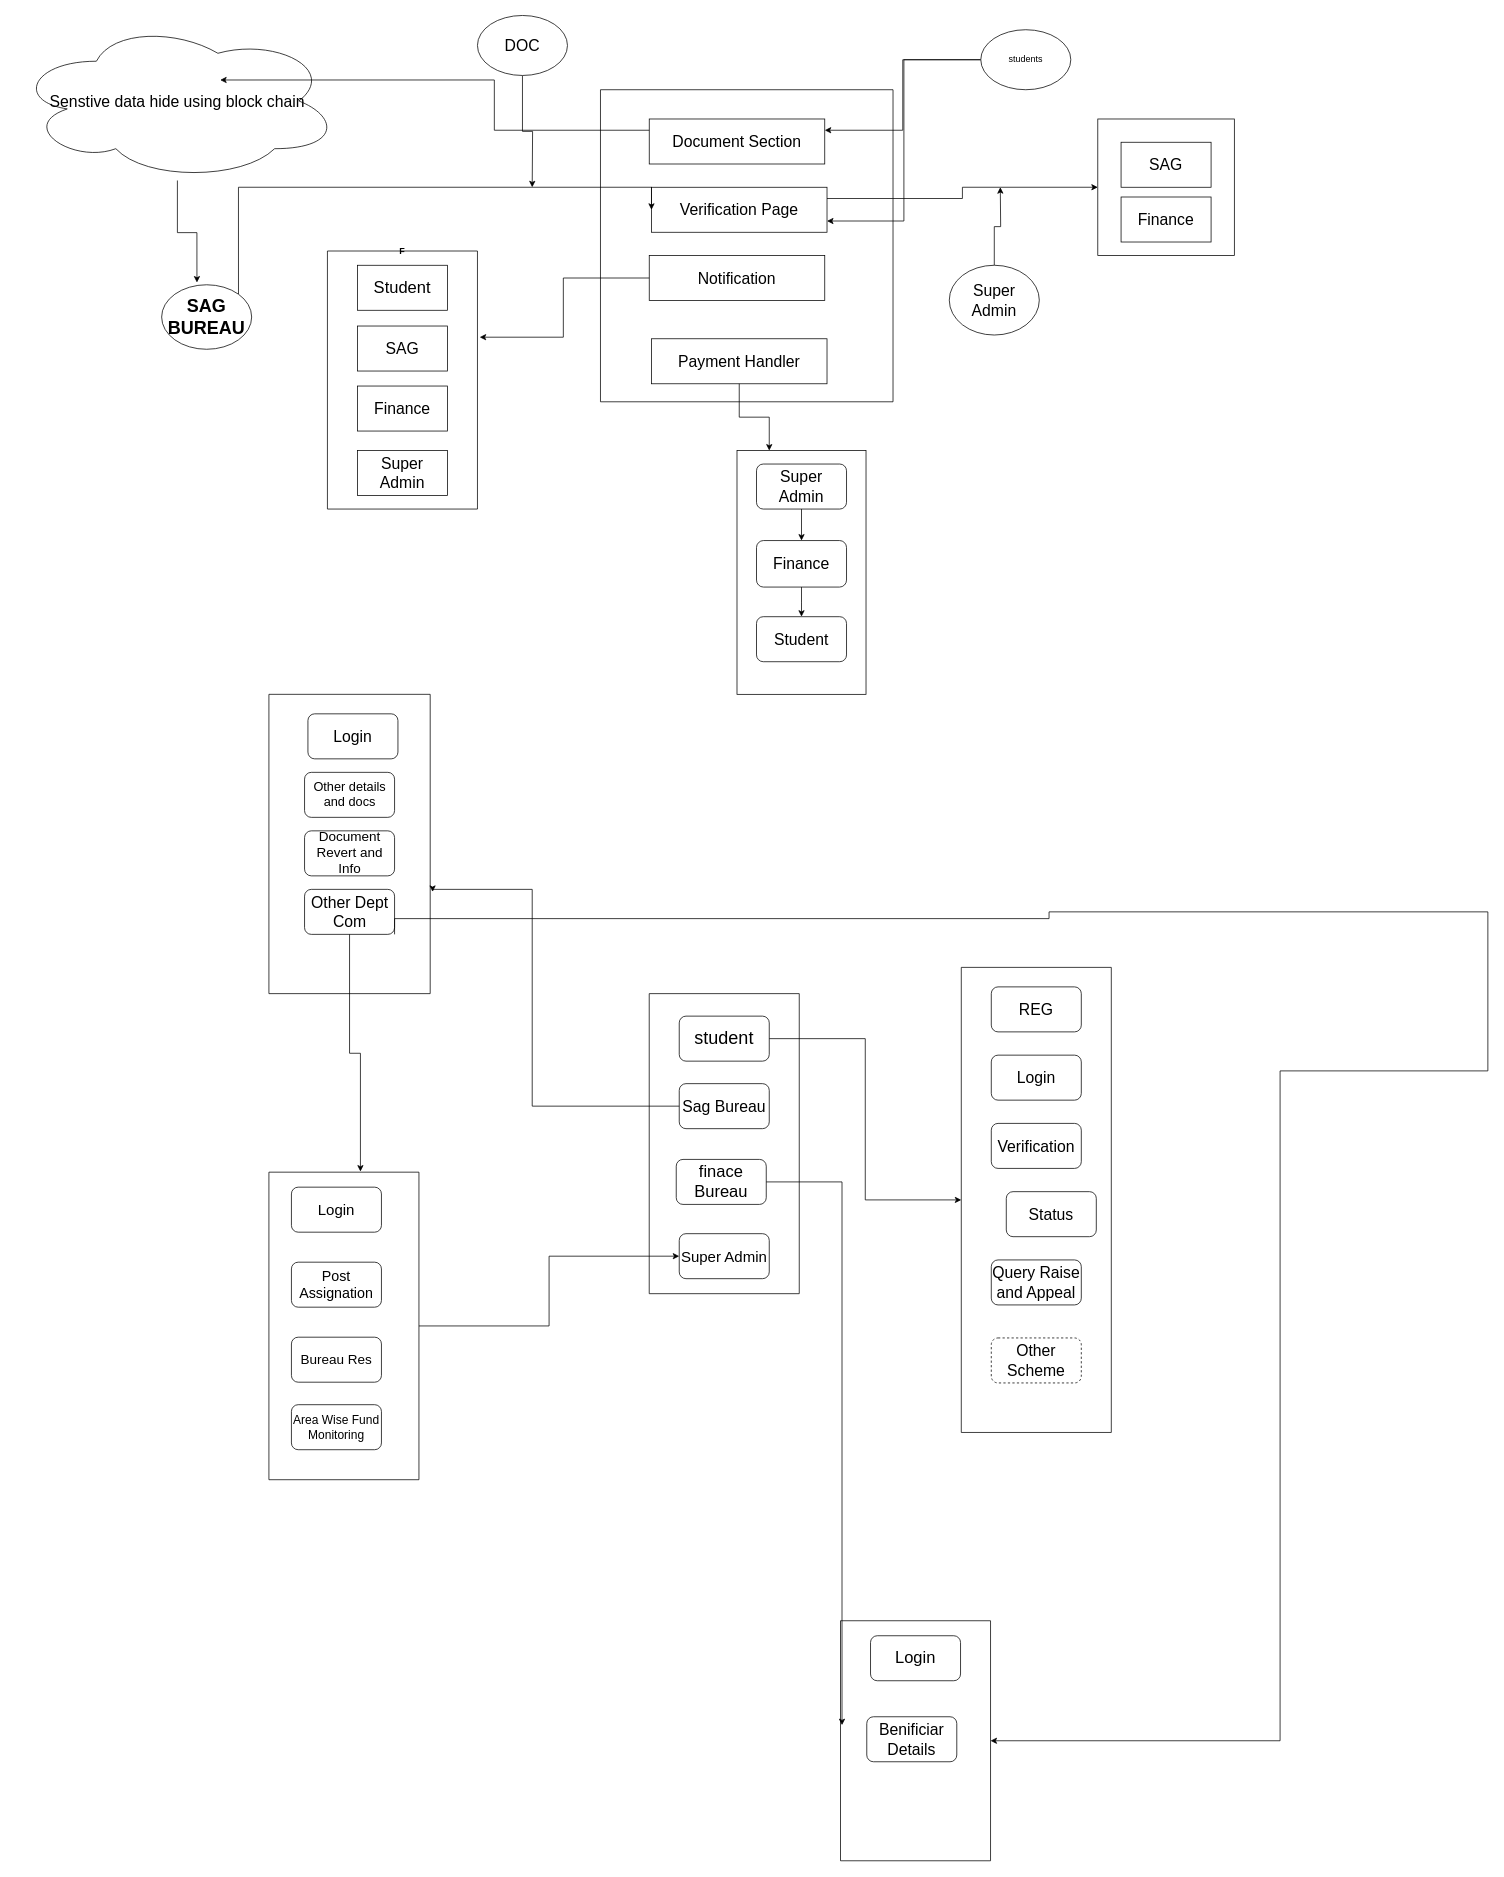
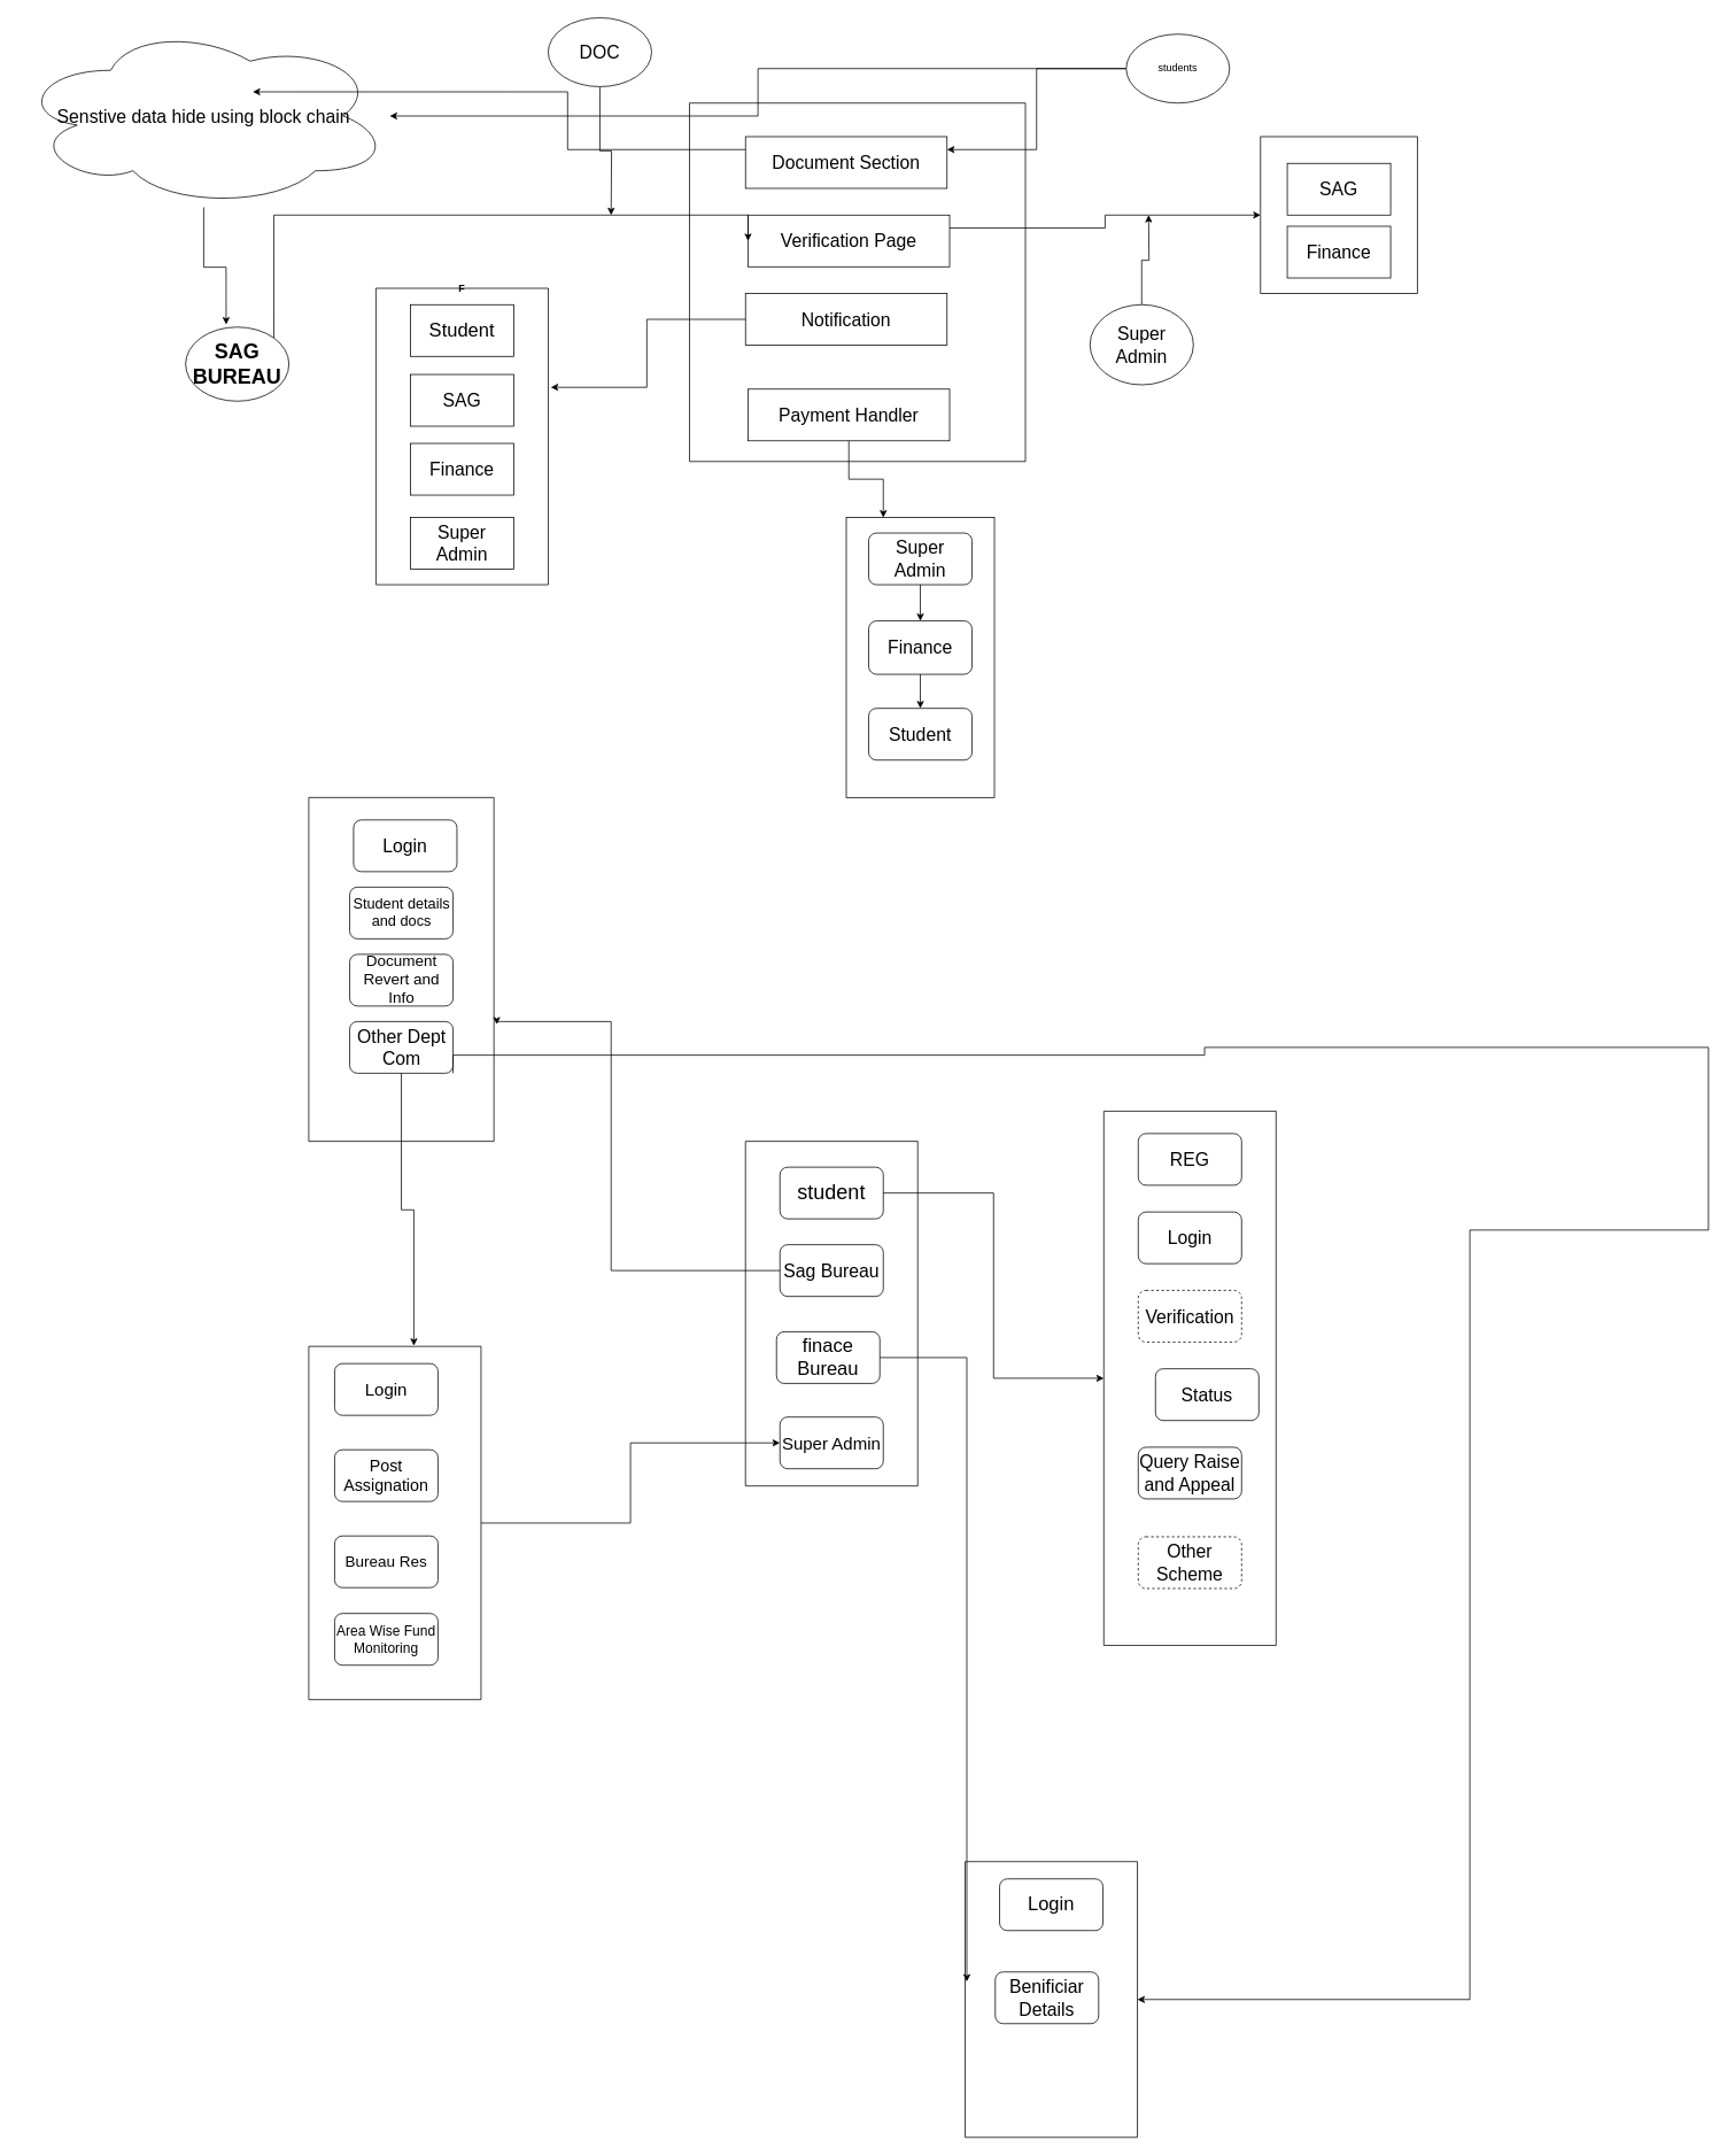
- <mxCell id="41" style="edgeStyle=orthogonalEdgeStyle;rounded=0;orthogonalLoop=1;jettySize=auto;html=1;entryX=1;entryY=0.75;entryDx=0;entryDy=0;labelBackgroundColor=none;fontColor=default;" edge="1" parent="1" source="42" target="35"><mxGeometry relative="1" as="geometry" /></mxCell>
+ <mxCell id="41" style="edgeStyle=orthogonalEdgeStyle;rounded=0;orthogonalLoop=1;jettySize=auto;html=1;labelBackgroundColor=none;fontColor=default;" edge="1" parent="1" source="42" target="38"><mxGeometry relative="1" as="geometry" /></mxCell>
- <mxCell id="16" value="&lt;font style=&quot;font-size: 17px;&quot;&gt;Other details and docs&lt;/font&gt;" style="rounded=1;whiteSpace=wrap;html=1;labelBackgroundColor=none;" parent="14" vertex="1"><mxGeometry x="47.5" y="104" width="120" height="60" as="geometry" /></mxCell>
+ <mxCell id="16" value="&lt;font style=&quot;font-size: 17px;&quot;&gt;Student details and docs&lt;/font&gt;" style="rounded=1;whiteSpace=wrap;html=1;labelBackgroundColor=none;" parent="14" vertex="1"><mxGeometry x="47.5" y="104" width="120" height="60" as="geometry" /></mxCell>
- <mxCell id="10" value="&lt;font style=&quot;font-size: 21px;&quot;&gt;Verification&lt;/font&gt;" style="rounded=1;whiteSpace=wrap;html=1;labelBackgroundColor=none;" parent="7" vertex="1"><mxGeometry x="40" y="208" width="120" height="60" as="geometry" /></mxCell>
+ <mxCell id="10" value="&lt;font style=&quot;font-size: 21px;&quot;&gt;Verification&lt;/font&gt;" style="rounded=1;whiteSpace=wrap;html=1;labelBackgroundColor=none;dashed=1;" parent="7" vertex="1"><mxGeometry x="40" y="208" width="120" height="60" as="geometry" /></mxCell>
